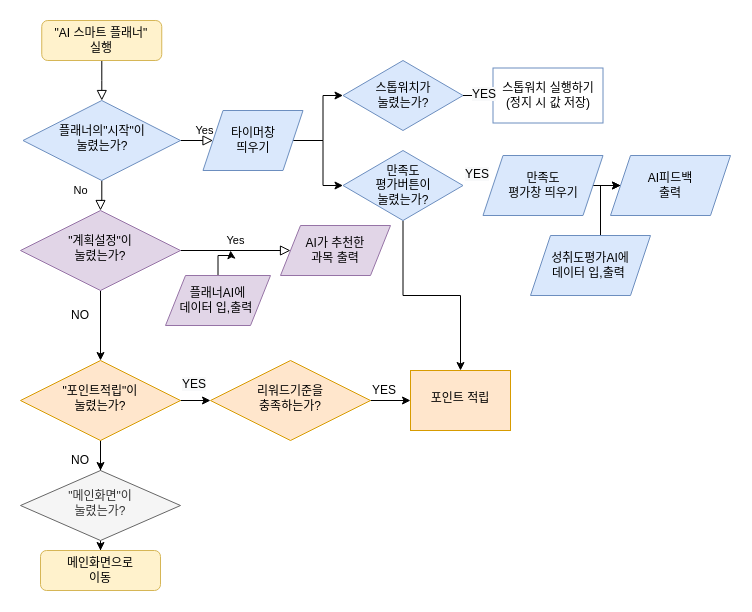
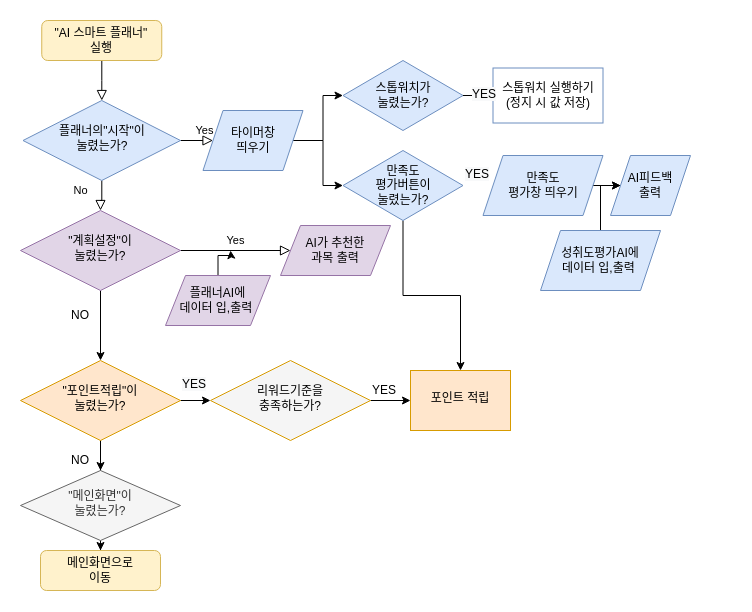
- <mxCell id="27" value="AI피드백&lt;br&gt;출력" style="shape=parallelogram;perimeter=parallelogramPerimeter;whiteSpace=wrap;html=1;fixedSize=1;fillColor=#dae8fc;strokeColor=#6c8ebf;" vertex="1" parent="1"><mxGeometry x="610" y="155" width="120" height="60" as="geometry" /></mxCell>
+ <mxCell id="27" value="AI피드백&lt;br&gt;출력" style="shape=parallelogram;perimeter=parallelogramPerimeter;whiteSpace=wrap;html=1;fixedSize=1;fillColor=#dae8fc;strokeColor=#6c8ebf;" vertex="1" parent="1"><mxGeometry x="610" y="155" width="80" height="60" as="geometry" /></mxCell>
- <mxCell id="29" value="성취도평가AI에&lt;br&gt;데이터 입,출력&amp;nbsp;" style="shape=parallelogram;perimeter=parallelogramPerimeter;whiteSpace=wrap;html=1;fixedSize=1;fillColor=#dae8fc;strokeColor=#6c8ebf;" vertex="1" parent="1"><mxGeometry x="530" y="235" width="120" height="60" as="geometry" /></mxCell>
+ <mxCell id="29" value="성취도평가AI에&lt;br&gt;데이터 입,출력&amp;nbsp;" style="shape=parallelogram;perimeter=parallelogramPerimeter;whiteSpace=wrap;html=1;fixedSize=1;fillColor=#dae8fc;strokeColor=#6c8ebf;" vertex="1" parent="1"><mxGeometry x="540" y="230" width="120" height="60" as="geometry" /></mxCell>
- <mxCell id="34" value="리워드기준을&lt;br&gt;충족하는가?" style="rhombus;whiteSpace=wrap;html=1;shadow=0;fontFamily=Helvetica;fontSize=12;align=center;strokeWidth=1;spacing=6;spacingTop=-4;fillColor=#ffe6cc;strokeColor=#d79b00;" vertex="1" parent="1"><mxGeometry x="210" y="360" width="160" height="80" as="geometry" /></mxCell>
+ <mxCell id="34" value="리워드기준을&lt;br&gt;충족하는가?" style="rhombus;whiteSpace=wrap;html=1;shadow=0;fontFamily=Helvetica;fontSize=12;align=center;strokeWidth=1;spacing=6;spacingTop=-4;fillColor=#f5f5f5;strokeColor=#d79b00;" vertex="1" parent="1"><mxGeometry x="210" y="360" width="160" height="80" as="geometry" /></mxCell>
